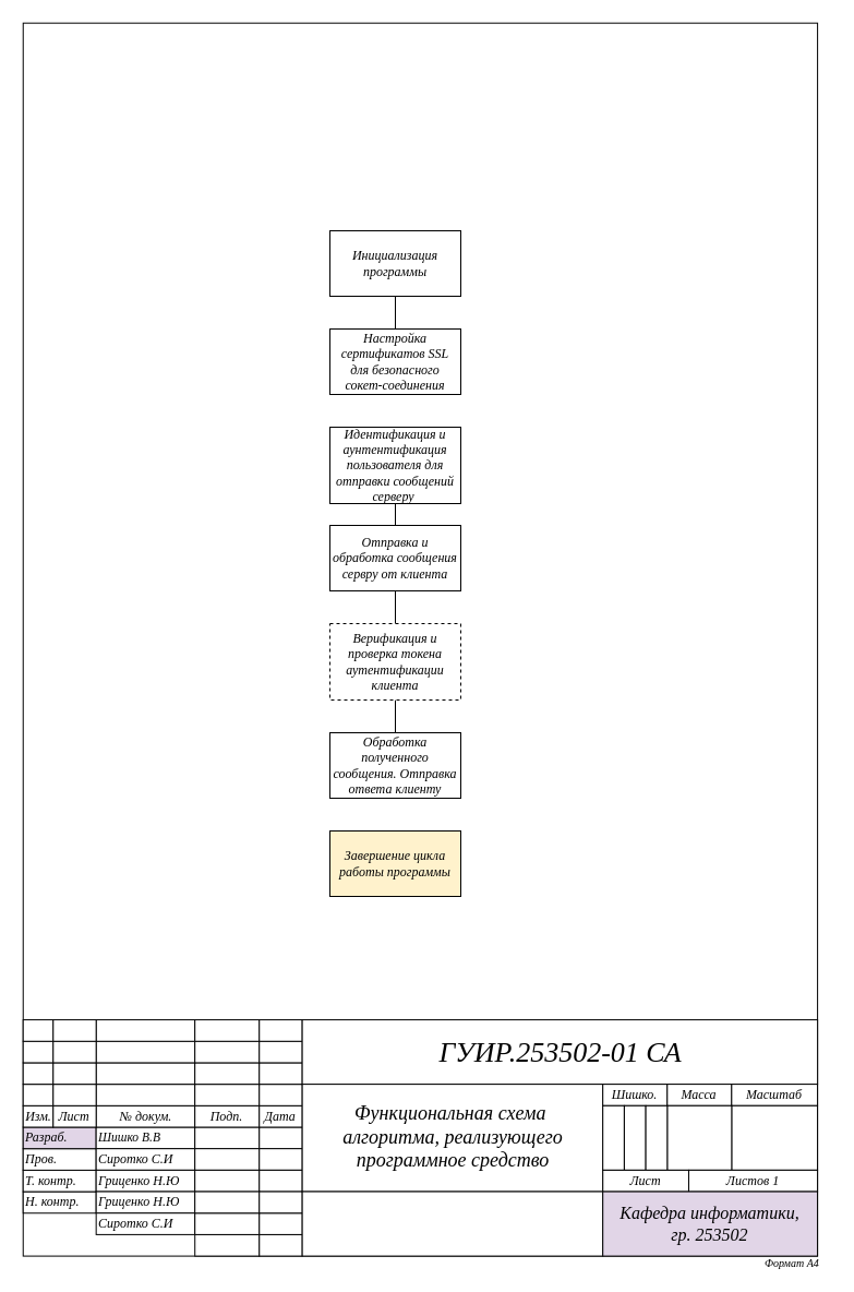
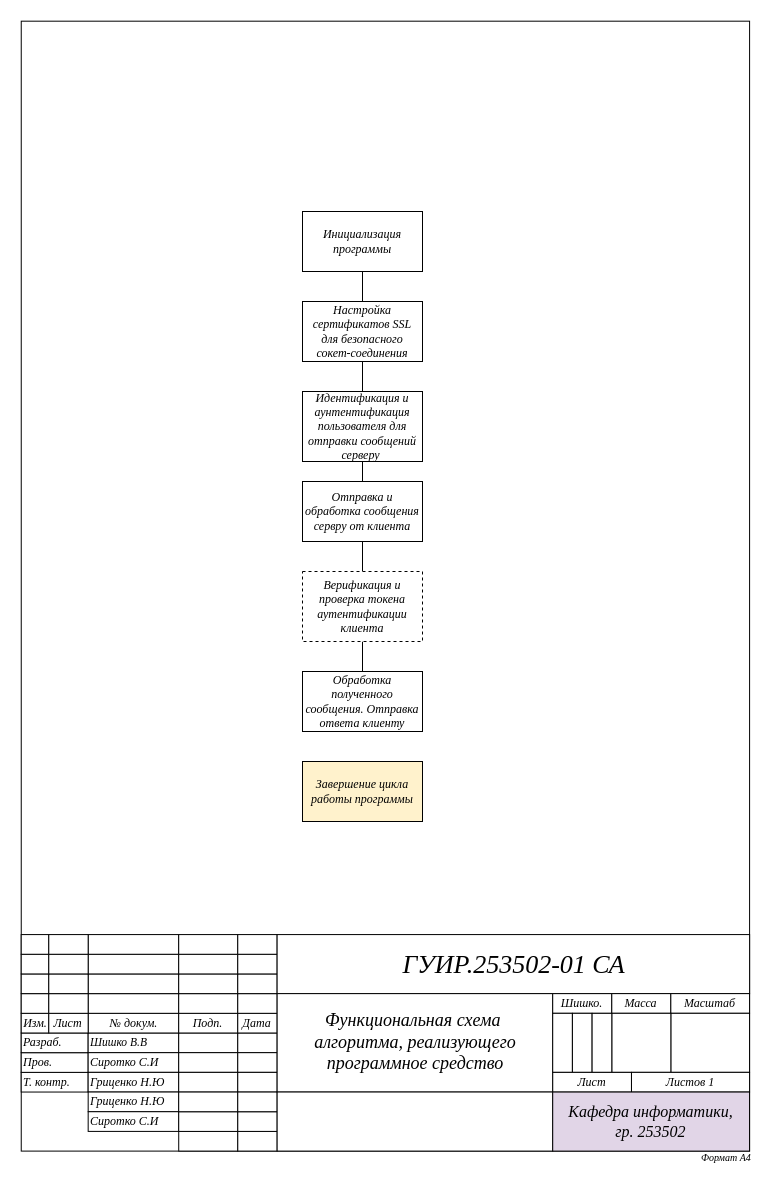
+ <mxCell id="67" style="edgeStyle=orthogonalEdgeStyle;rounded=0;orthogonalLoop=1;jettySize=auto;html=1;exitX=0.5;exitY=1;exitDx=0;exitDy=0;entryX=0.5;entryY=0;entryDx=0;entryDy=0;fontStyle=2;fontFamily=GOST type B;endArrow=none;startFill=0;" parent="1" source="68" target="70" edge="1"><mxGeometry relative="1" as="geometry" /></mxCell>
- <mxCell id="7" value="Разраб." style="rounded=0;whiteSpace=wrap;html=1;fontFamily=GOST type B;fontStyle=2;align=left;fillColor=#e1d5e7;" parent="3" vertex="1"><mxGeometry y="98.42" width="66.929" height="19.685" as="geometry" /></mxCell>
+ <mxCell id="7" value="Разраб." style="rounded=0;whiteSpace=wrap;html=1;fontFamily=GOST type B;fontStyle=2;align=left;" parent="3" vertex="1"><mxGeometry y="98.42" width="66.929" height="19.685" as="geometry" /></mxCell>
- <mxCell id="4" value="Н. контр." style="rounded=0;whiteSpace=wrap;html=1;fontFamily=GOST type B;fontStyle=2;align=left;" parent="3" vertex="1"><mxGeometry x="0.02" y="157.48" width="66.929" height="19.685" as="geometry" /></mxCell>
